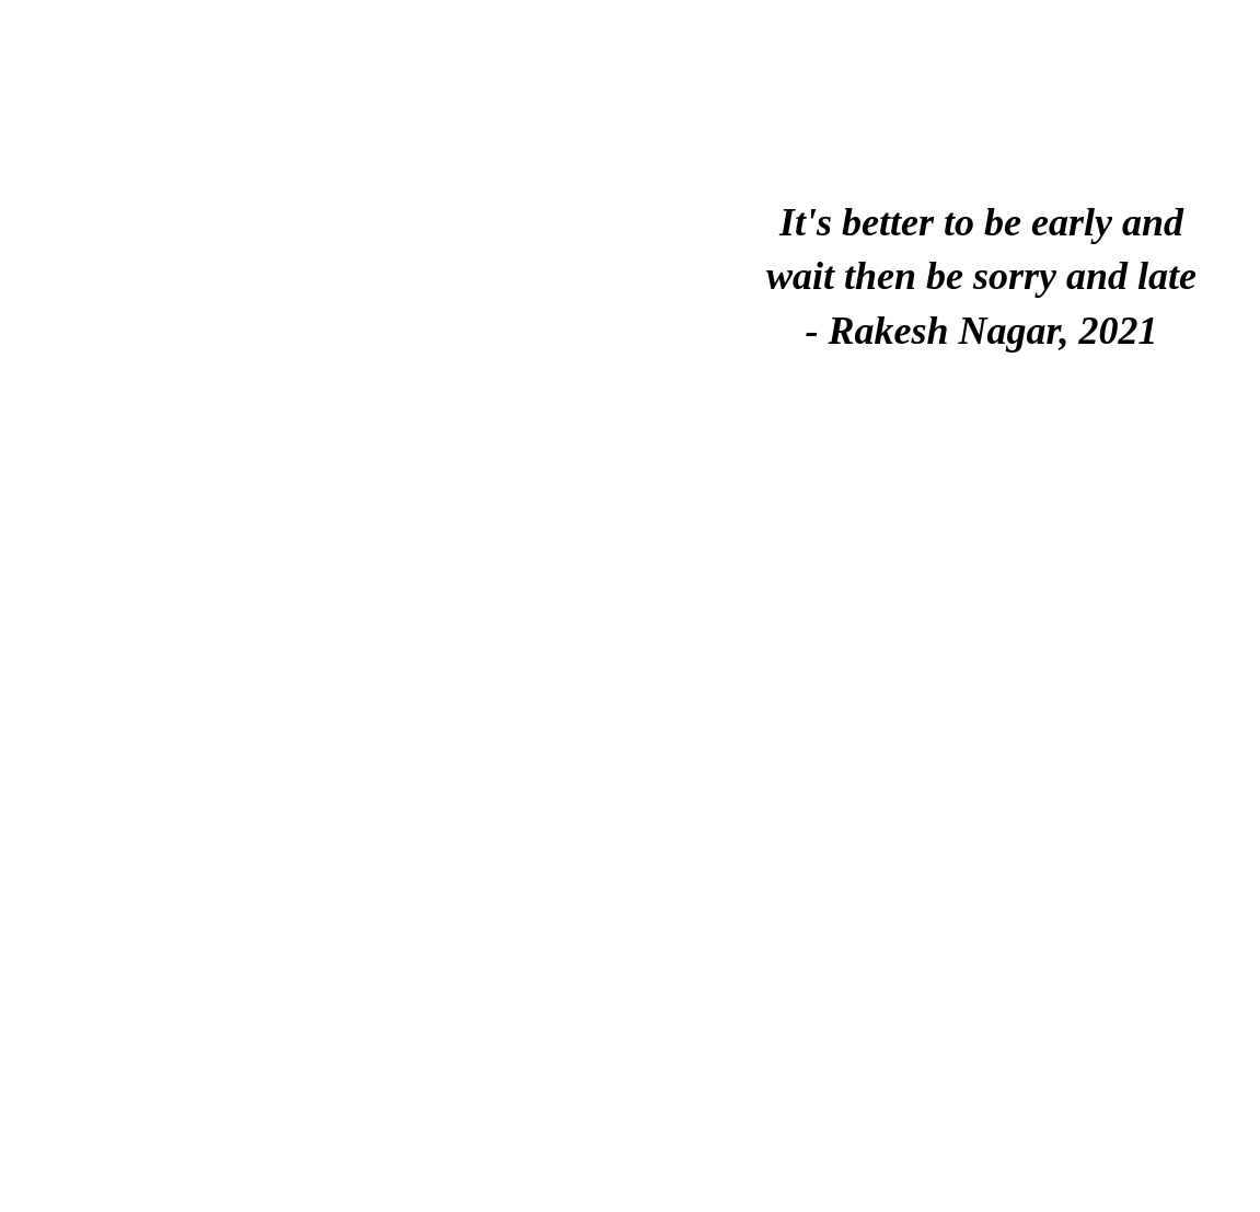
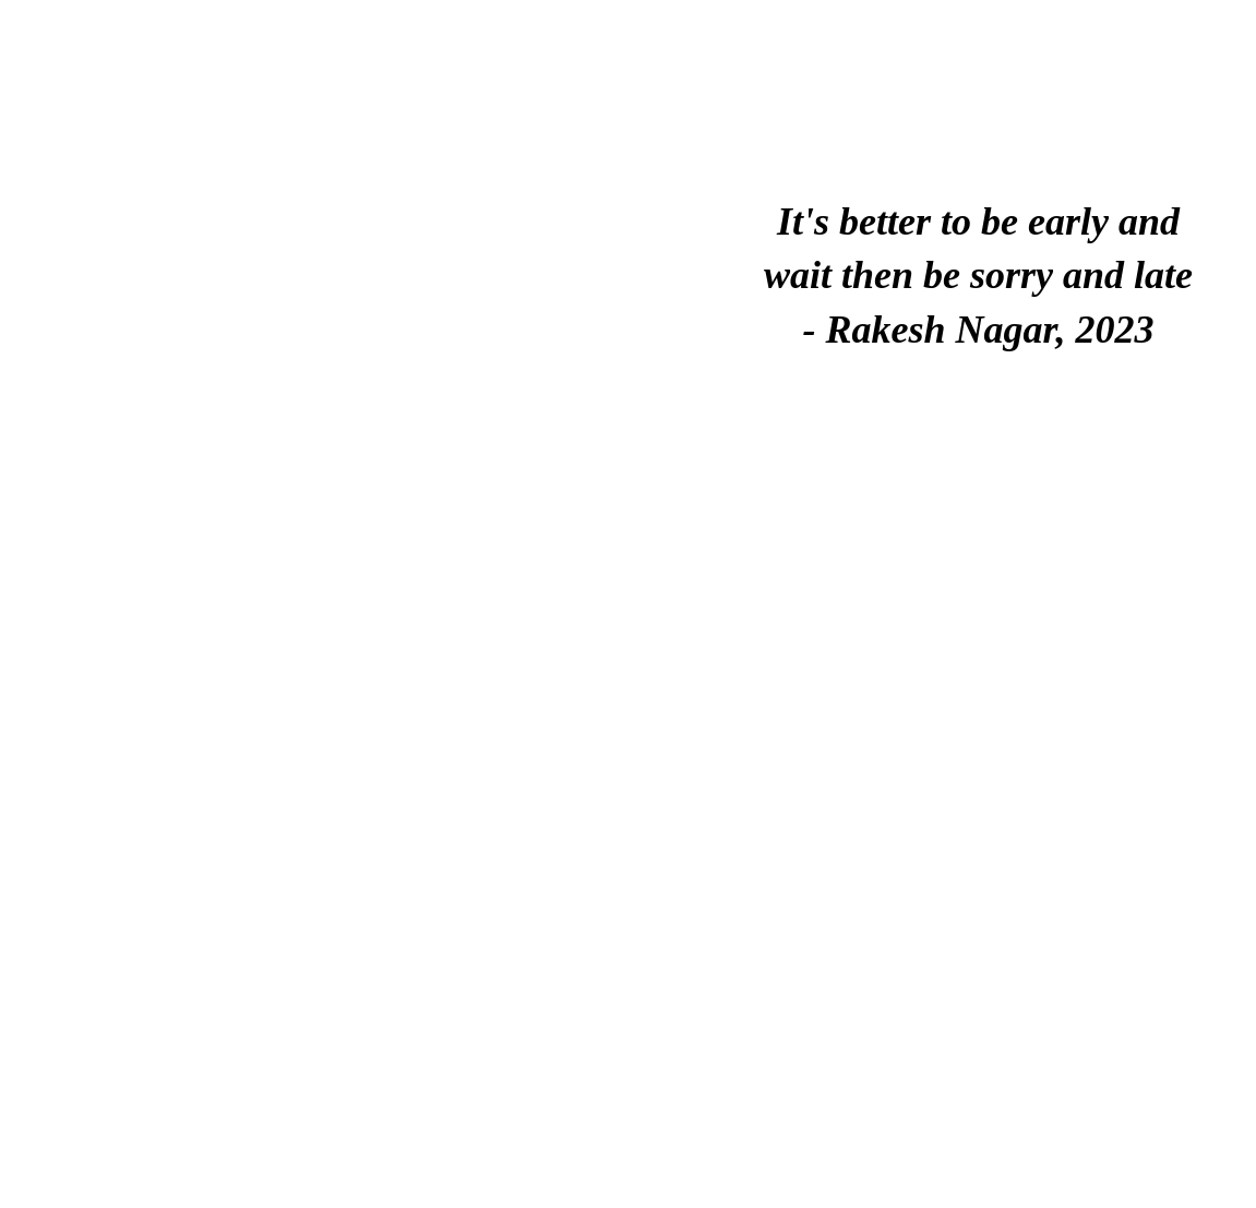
- <mxCell id="3" value="&lt;span id=&quot;docs-internal-guid-74946839-7fff-ca21-ae01-91516b989707&quot; style=&quot;font-size: 24px&quot;&gt;&lt;p dir=&quot;ltr&quot; style=&quot;line-height: 1.38 ; margin-top: 0pt ; margin-bottom: 0pt ; font-size: 24px&quot;&gt;&lt;font face=&quot;comfortaa, cursive&quot;&gt;It's better to be early and wait then be sorry and late&lt;/font&gt;&lt;/p&gt;&lt;p dir=&quot;ltr&quot; style=&quot;line-height: 1.38 ; margin-top: 0pt ; margin-bottom: 0pt ; font-size: 24px&quot;&gt;&lt;font face=&quot;comfortaa, cursive&quot;&gt;- Rakesh Nagar, 2021&lt;/font&gt;&lt;/p&gt;&lt;/span&gt;" style="whiteSpace=wrap;html=1;aspect=fixed;strokeColor=none;fontFamily=Comfortaa;fontSource=https%3A%2F%2Ffonts.googleapis.com%2Fcss%3Ffamily%3DComfortaa;align=center;fontSize=24;fontStyle=3" vertex="1" parent="1"><mxGeometry x="449.71" y="20.13" width="295.275" height="295.28" as="geometry" /></mxCell>
+ <mxCell id="3" value="&lt;span id=&quot;docs-internal-guid-74946839-7fff-ca21-ae01-91516b989707&quot; style=&quot;font-size: 24px&quot;&gt;&lt;p dir=&quot;ltr&quot; style=&quot;line-height: 1.38 ; margin-top: 0pt ; margin-bottom: 0pt ; font-size: 24px&quot;&gt;&lt;font face=&quot;comfortaa, cursive&quot;&gt;It's better to be early and wait then be sorry and late&lt;/font&gt;&lt;/p&gt;&lt;p dir=&quot;ltr&quot; style=&quot;line-height: 1.38 ; margin-top: 0pt ; margin-bottom: 0pt ; font-size: 24px&quot;&gt;&lt;font face=&quot;comfortaa, cursive&quot;&gt;- Rakesh Nagar, 2023&lt;/font&gt;&lt;/p&gt;&lt;/span&gt;" style="whiteSpace=wrap;html=1;aspect=fixed;strokeColor=none;fontFamily=Comfortaa;fontSource=https%3A%2F%2Ffonts.googleapis.com%2Fcss%3Ffamily%3DComfortaa;align=center;fontSize=24;fontStyle=3" vertex="1" parent="1"><mxGeometry x="449.71" y="20.13" width="295.275" height="295.28" as="geometry" /></mxCell>
